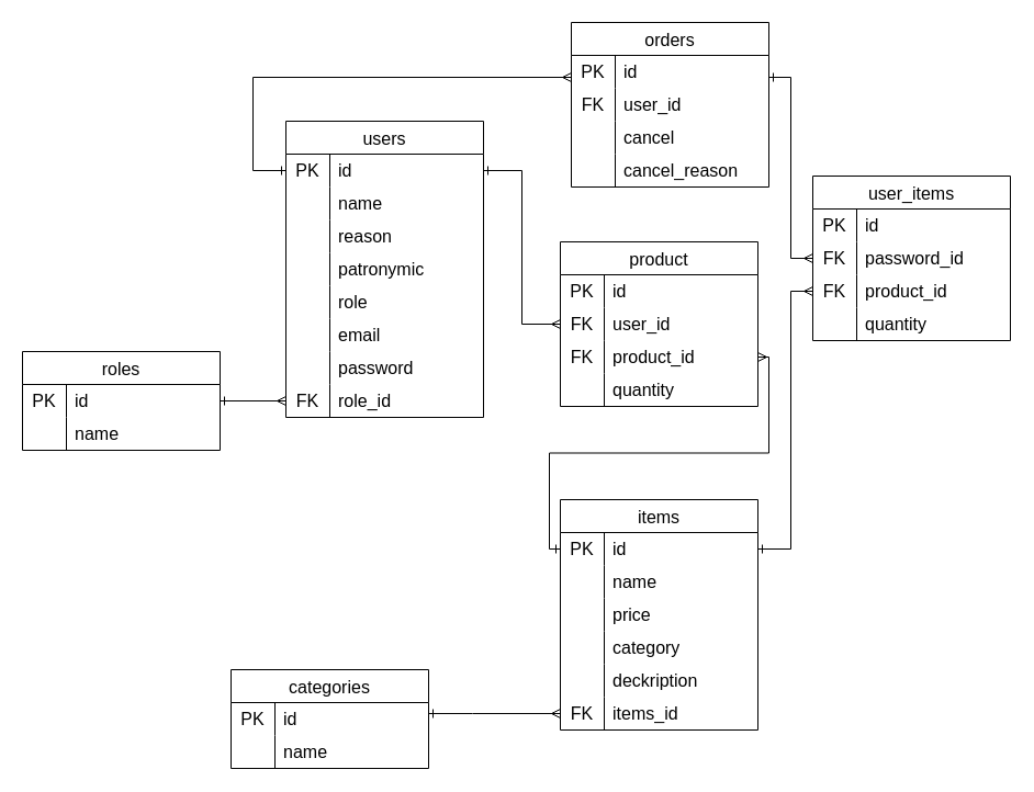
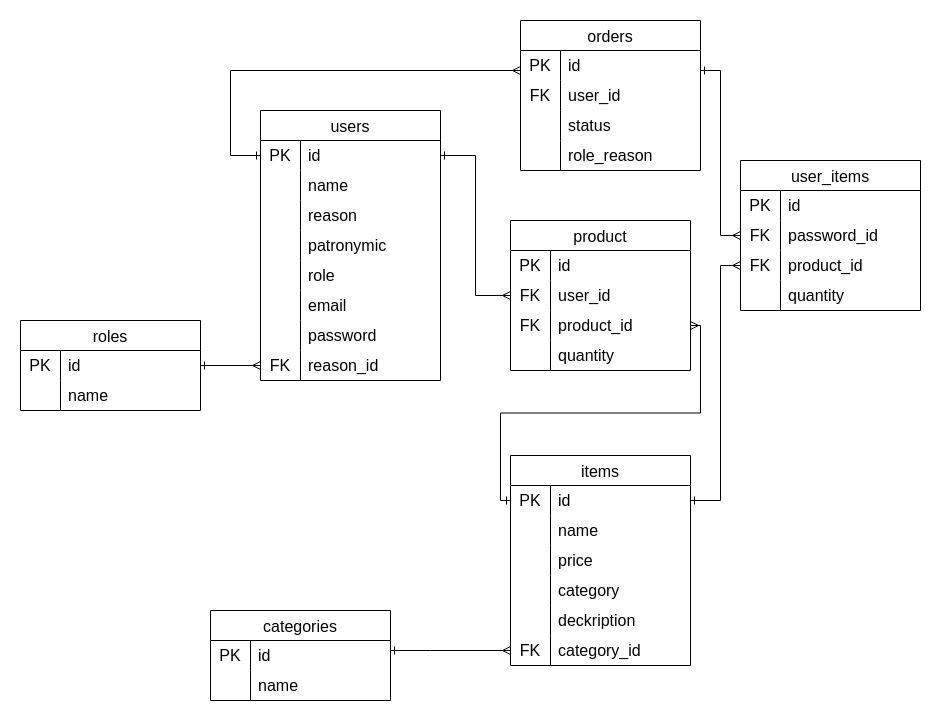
- <mxCell id="86" value="cancel" style="shape=partialRectangle;html=1;whiteSpace=wrap;connectable=0;fillColor=none;top=0;left=0;bottom=0;right=0;align=left;spacingLeft=6;overflow=hidden;strokeColor=inherit;fontSize=16;" vertex="1" parent="84"><mxGeometry x="40" width="140" height="30" as="geometry"><mxRectangle width="140" height="30" as="alternateBounds" /></mxGeometry></mxCell>
+ <mxCell id="86" value="status" style="shape=partialRectangle;html=1;whiteSpace=wrap;connectable=0;fillColor=none;top=0;left=0;bottom=0;right=0;align=left;spacingLeft=6;overflow=hidden;strokeColor=inherit;fontSize=16;" vertex="1" parent="84"><mxGeometry x="40" width="140" height="30" as="geometry"><mxRectangle width="140" height="30" as="alternateBounds" /></mxGeometry></mxCell>
- <mxCell id="89" value="cancel_reason" style="shape=partialRectangle;html=1;whiteSpace=wrap;connectable=0;fillColor=none;top=0;left=0;bottom=0;right=0;align=left;spacingLeft=6;overflow=hidden;strokeColor=inherit;fontSize=16;" vertex="1" parent="87"><mxGeometry x="40" width="140" height="30" as="geometry"><mxRectangle width="140" height="30" as="alternateBounds" /></mxGeometry></mxCell>
+ <mxCell id="89" value="role_reason" style="shape=partialRectangle;html=1;whiteSpace=wrap;connectable=0;fillColor=none;top=0;left=0;bottom=0;right=0;align=left;spacingLeft=6;overflow=hidden;strokeColor=inherit;fontSize=16;" vertex="1" parent="87"><mxGeometry x="40" width="140" height="30" as="geometry"><mxRectangle width="140" height="30" as="alternateBounds" /></mxGeometry></mxCell>
- <mxCell id="26" value="role_id" style="shape=partialRectangle;html=1;whiteSpace=wrap;connectable=0;fillColor=none;top=0;left=0;bottom=0;right=0;align=left;spacingLeft=6;overflow=hidden;strokeColor=inherit;fontSize=16;" vertex="1" parent="24"><mxGeometry x="40" width="140" height="30" as="geometry"><mxRectangle width="140" height="30" as="alternateBounds" /></mxGeometry></mxCell>
+ <mxCell id="26" value="reason_id" style="shape=partialRectangle;html=1;whiteSpace=wrap;connectable=0;fillColor=none;top=0;left=0;bottom=0;right=0;align=left;spacingLeft=6;overflow=hidden;strokeColor=inherit;fontSize=16;" vertex="1" parent="24"><mxGeometry x="40" width="140" height="30" as="geometry"><mxRectangle width="140" height="30" as="alternateBounds" /></mxGeometry></mxCell>
- <mxCell id="52" value="items_id" style="shape=partialRectangle;html=1;whiteSpace=wrap;connectable=0;fillColor=none;top=0;left=0;bottom=0;right=0;align=left;spacingLeft=6;overflow=hidden;strokeColor=inherit;fontSize=16;" vertex="1" parent="50"><mxGeometry x="40" width="140" height="30" as="geometry"><mxRectangle width="140" height="30" as="alternateBounds" /></mxGeometry></mxCell>
+ <mxCell id="52" value="category_id" style="shape=partialRectangle;html=1;whiteSpace=wrap;connectable=0;fillColor=none;top=0;left=0;bottom=0;right=0;align=left;spacingLeft=6;overflow=hidden;strokeColor=inherit;fontSize=16;" vertex="1" parent="50"><mxGeometry x="40" width="140" height="30" as="geometry"><mxRectangle width="140" height="30" as="alternateBounds" /></mxGeometry></mxCell>
